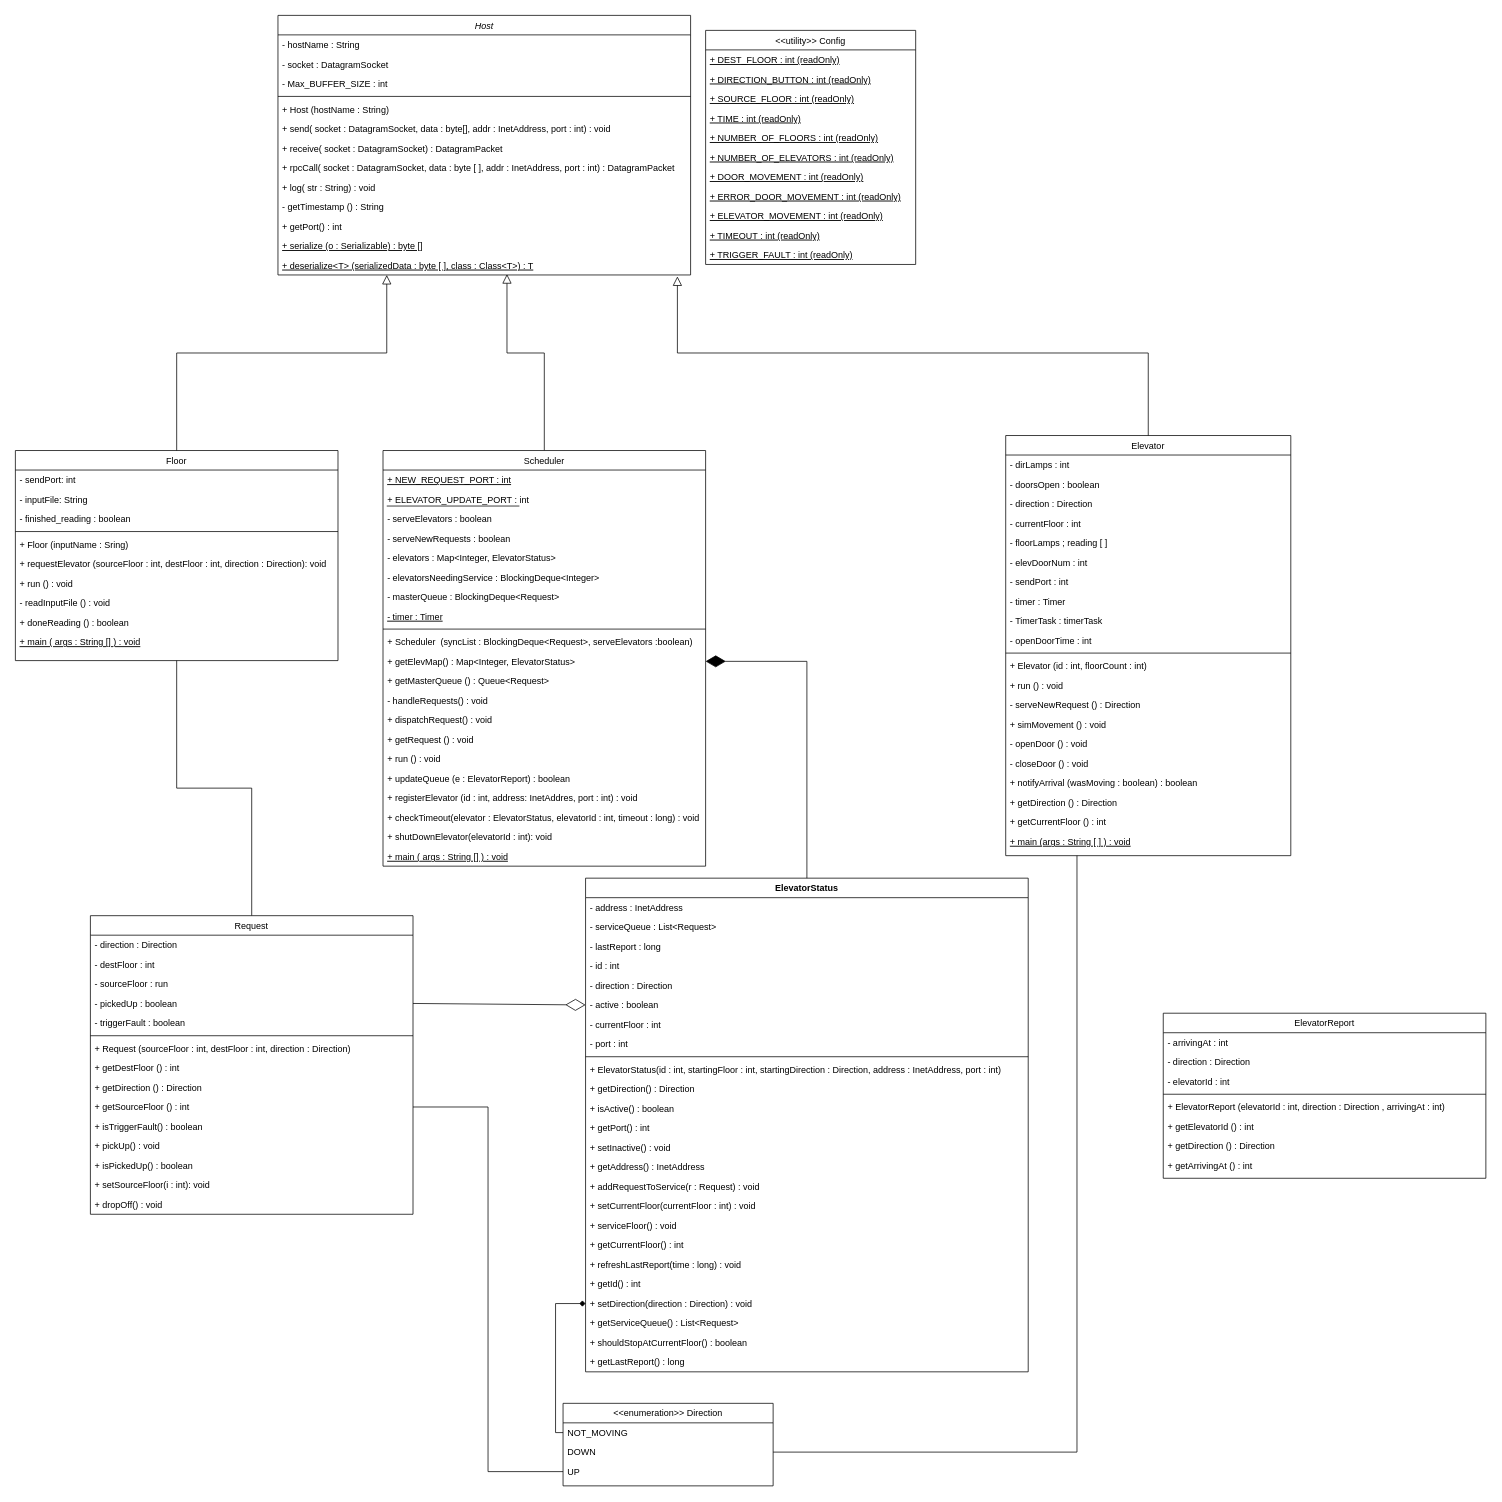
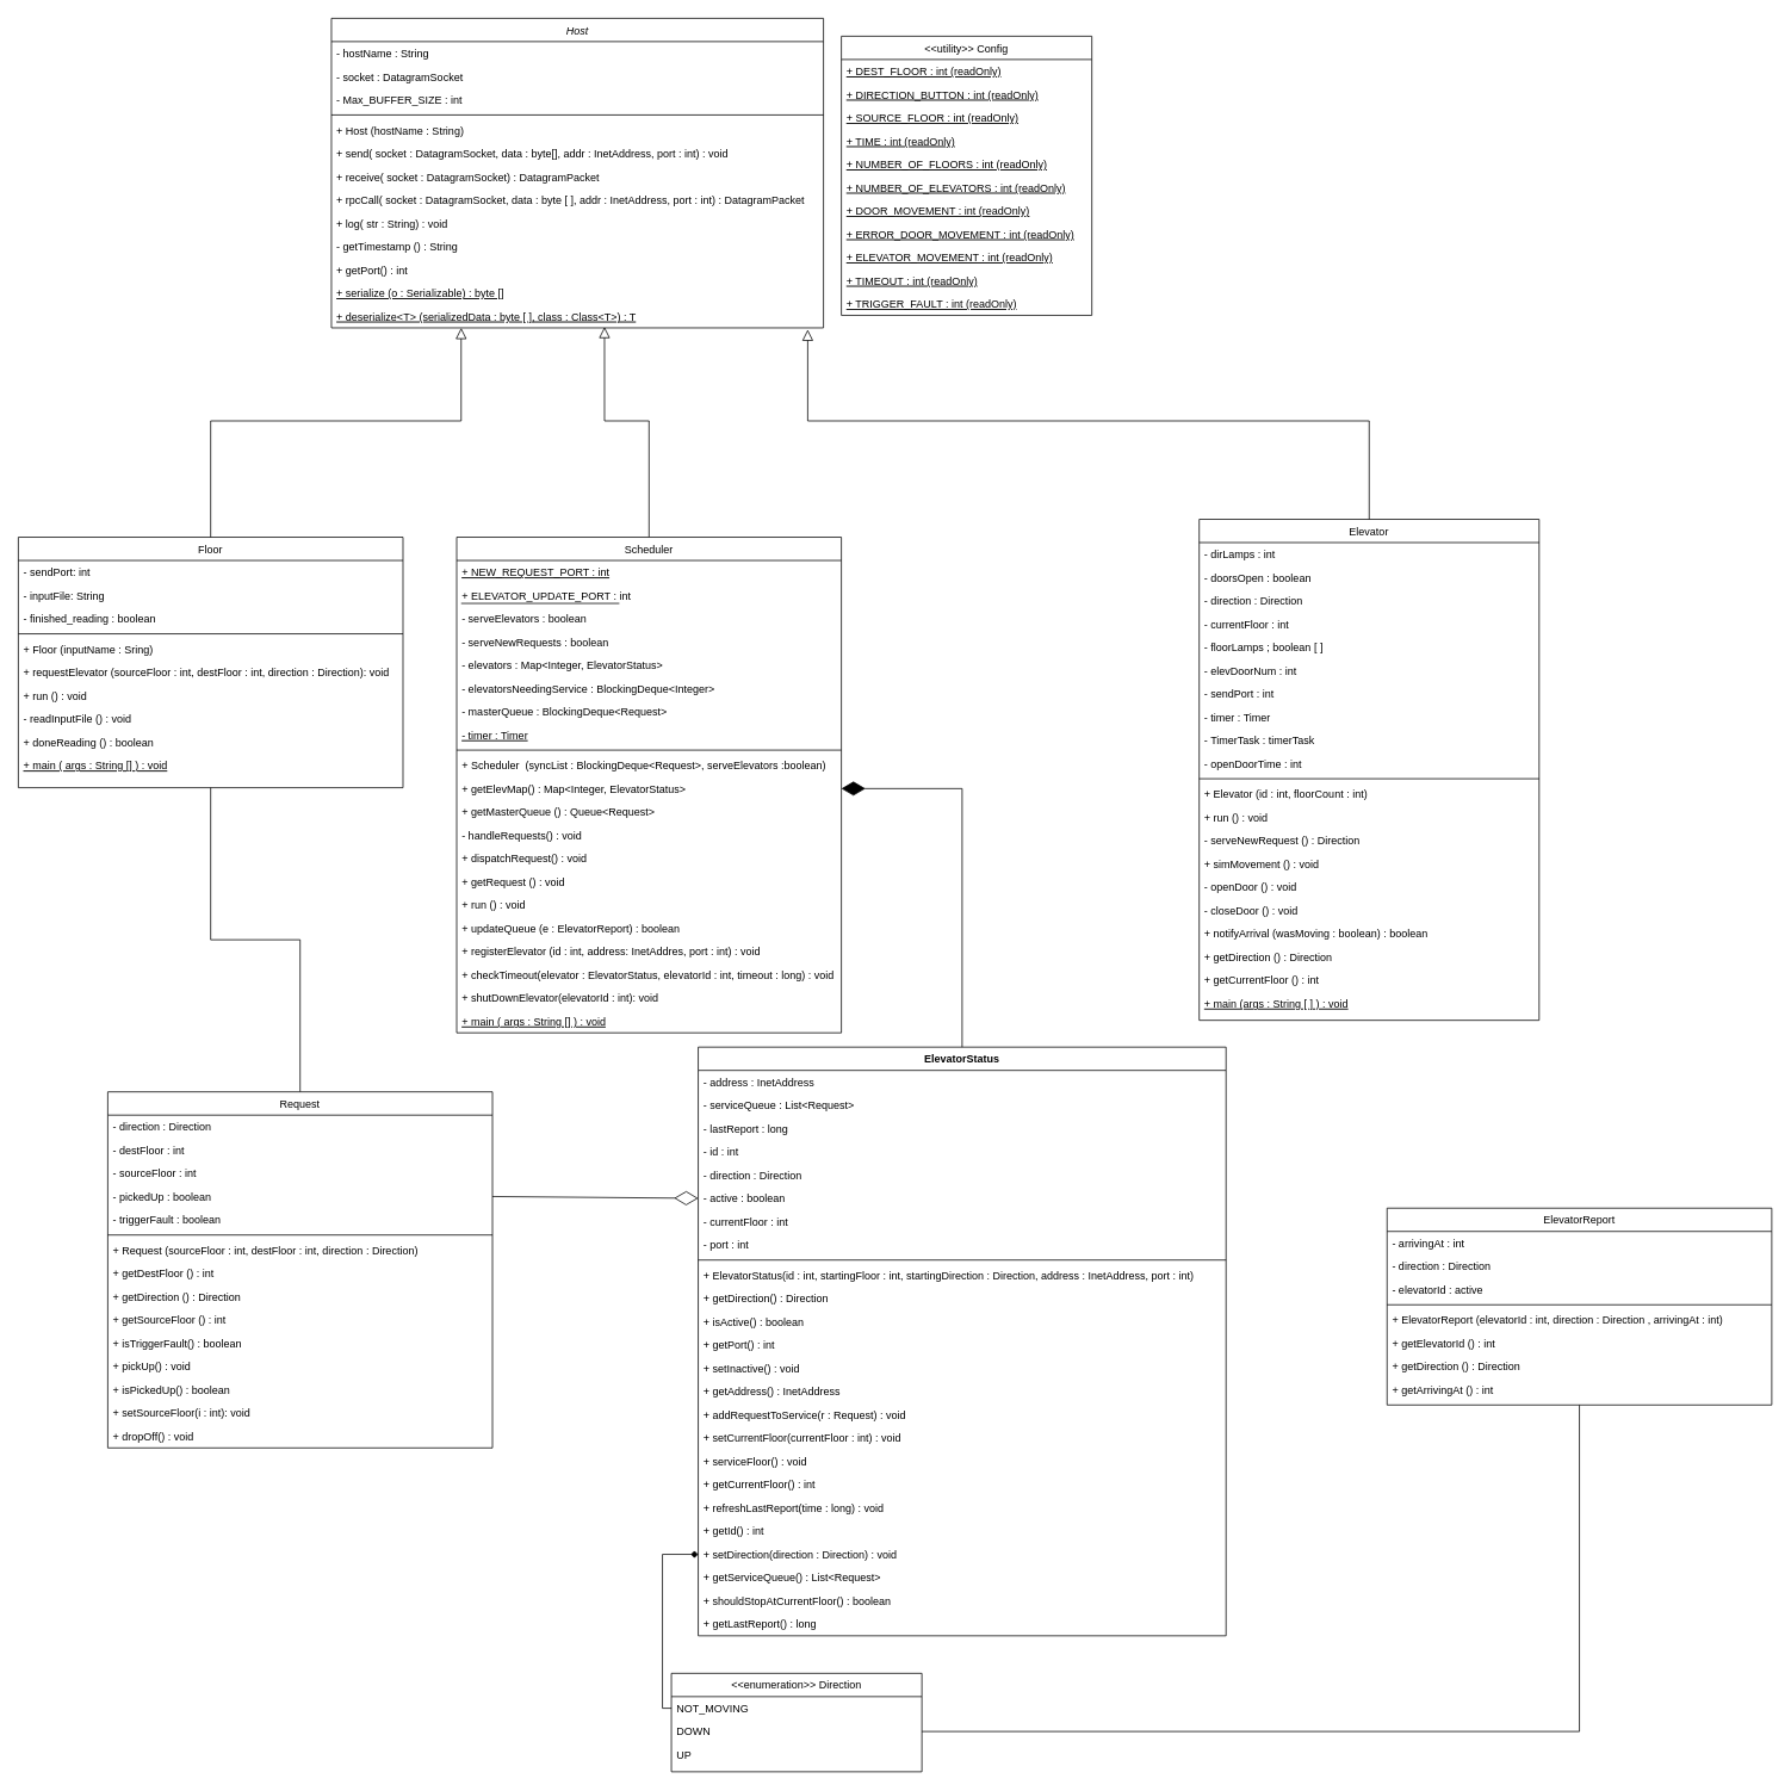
- <mxCell id="34" value="- floorLamps ; reading [ ]" style="text;align=left;verticalAlign=top;spacingLeft=4;spacingRight=4;overflow=hidden;rotatable=0;points=[[0,0.5],[1,0.5]];portConstraint=eastwest;" parent="29" vertex="1"><mxGeometry y="130" width="380" height="26" as="geometry" /></mxCell>
+ <mxCell id="34" value="- floorLamps ; boolean [ ]" style="text;align=left;verticalAlign=top;spacingLeft=4;spacingRight=4;overflow=hidden;rotatable=0;points=[[0,0.5],[1,0.5]];portConstraint=eastwest;" parent="29" vertex="1"><mxGeometry y="130" width="380" height="26" as="geometry" /></mxCell>
- <mxCell id="88" value="- sourceFloor : run" style="text;align=left;verticalAlign=top;spacingLeft=4;spacingRight=4;overflow=hidden;rotatable=0;points=[[0,0.5],[1,0.5]];portConstraint=eastwest;rounded=0;shadow=0;html=0;" parent="85" vertex="1"><mxGeometry y="78" width="430" height="26" as="geometry" /></mxCell>
+ <mxCell id="88" value="- sourceFloor : int" style="text;align=left;verticalAlign=top;spacingLeft=4;spacingRight=4;overflow=hidden;rotatable=0;points=[[0,0.5],[1,0.5]];portConstraint=eastwest;rounded=0;shadow=0;html=0;" parent="85" vertex="1"><mxGeometry y="78" width="430" height="26" as="geometry" /></mxCell>
- <mxCell id="79" value="- elevatorId : int" style="text;align=left;verticalAlign=top;spacingLeft=4;spacingRight=4;overflow=hidden;rotatable=0;points=[[0,0.5],[1,0.5]];portConstraint=eastwest;rounded=0;shadow=0;html=0;" parent="76" vertex="1"><mxGeometry y="78" width="430" height="26" as="geometry" /></mxCell>
+ <mxCell id="79" value="- elevatorId : active" style="text;align=left;verticalAlign=top;spacingLeft=4;spacingRight=4;overflow=hidden;rotatable=0;points=[[0,0.5],[1,0.5]];portConstraint=eastwest;rounded=0;shadow=0;html=0;" parent="76" vertex="1"><mxGeometry y="78" width="430" height="26" as="geometry" /></mxCell>
- <mxCell id="143" value="" style="endArrow=none;html=1;edgeStyle=orthogonalEdgeStyle;rounded=0;entryX=0.25;entryY=1;entryDx=0;entryDy=0;exitX=1;exitY=0.5;exitDx=0;exitDy=0;" edge="1" parent="1" source="103" target="29"><mxGeometry relative="1" as="geometry"><mxPoint x="550" y="1450" as="sourcePoint" /><mxPoint x="710" y="1450" as="targetPoint" /></mxGeometry></mxCell>
- <mxCell id="148" value="" style="endArrow=none;html=1;edgeStyle=orthogonalEdgeStyle;rounded=0;exitX=1;exitY=0.5;exitDx=0;exitDy=0;entryX=0;entryY=0.5;entryDx=0;entryDy=0;" edge="1" parent="1" source="95" target="104"><mxGeometry relative="1" as="geometry"><mxPoint x="550" y="1450" as="sourcePoint" /><mxPoint x="710" y="1450" as="targetPoint" /></mxGeometry></mxCell>
+ <mxCell id="144" value="" style="endArrow=none;html=1;edgeStyle=orthogonalEdgeStyle;rounded=0;exitX=1;exitY=0.5;exitDx=0;exitDy=0;entryX=0.5;entryY=1;entryDx=0;entryDy=0;" edge="1" parent="1" source="103" target="76"><mxGeometry relative="1" as="geometry"><mxPoint x="1520" y="1650" as="sourcePoint" /><mxPoint x="1680" y="1650" as="targetPoint" /></mxGeometry></mxCell>
